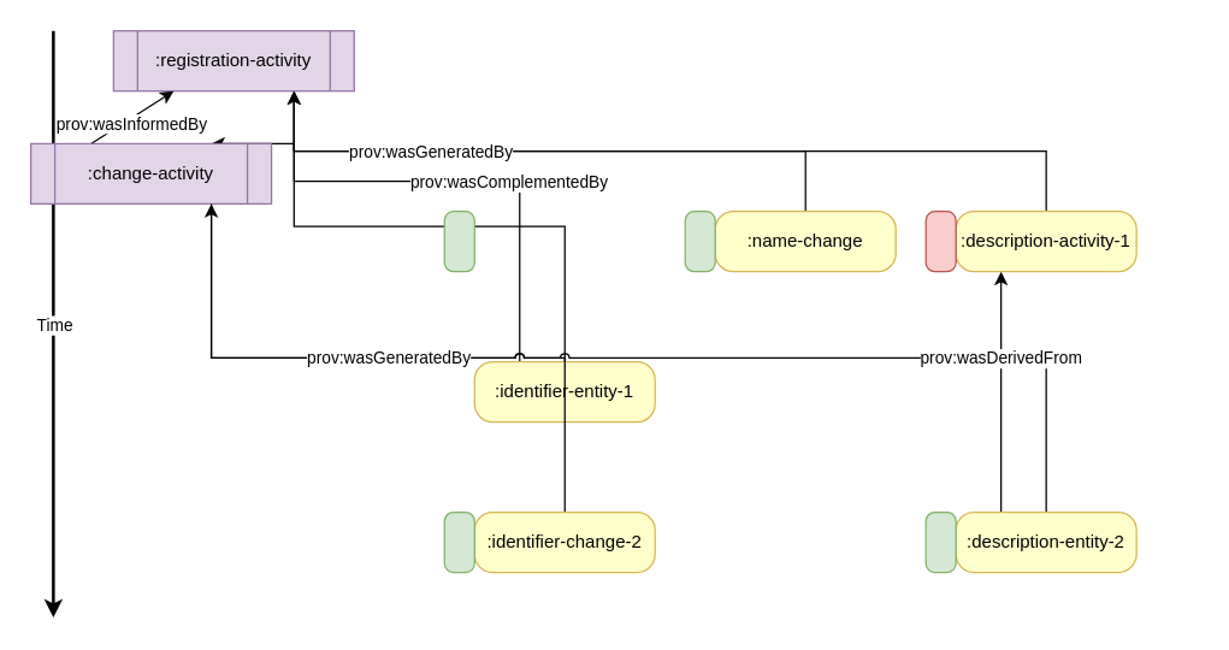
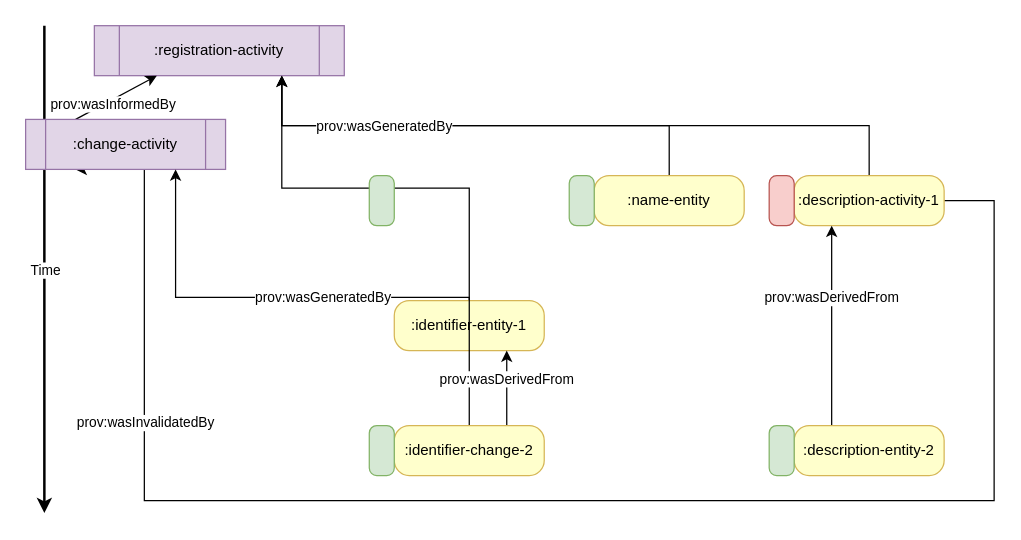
- <mxCell id="6" value=":registration-activity" style="shape=process;whiteSpace=wrap;html=1;backgroundOutline=1;fillColor=#e1d5e7;strokeColor=#9673a6;" vertex="1" parent="1"><mxGeometry x="75" y="20" width="160" height="40" as="geometry" /></mxCell>
+ <mxCell id="6" value=":registration-activity" style="shape=process;whiteSpace=wrap;html=1;backgroundOutline=1;fillColor=#e1d5e7;strokeColor=#9673a6;" vertex="1" parent="1"><mxGeometry x="75" y="20" width="200" height="40" as="geometry" /></mxCell>
- <mxCell id="3" style="edgeStyle=orthogonalEdgeStyle;rounded=0;html=1;exitX=0.25;exitY=0;exitDx=0;exitDy=0;entryX=0.75;entryY=0;entryDx=0;entryDy=0;" edge="1" parent="1" source="5" target="20"><mxGeometry relative="1" as="geometry"><Array as="points"><mxPoint x="345" y="120" /><mxPoint x="195" y="120" /></Array></mxGeometry></mxCell>
- <mxCell id="4" value="prov:wasComplementedBy" style="edgeLabel;html=1;align=center;verticalAlign=middle;resizable=0;points=[];" vertex="1" connectable="0" parent="3"><mxGeometry x="-0.162" relative="1" as="geometry"><mxPoint x="19" as="offset" /></mxGeometry></mxCell>
- <mxCell id="27" value=":name-change" style="rounded=1;whiteSpace=wrap;html=1;fillColor=#FFFFCC;strokeColor=#d6b656;arcSize=30;" vertex="1" parent="1"><mxGeometry x="475" y="140" width="120" height="40" as="geometry" /></mxCell>
+ <mxCell id="27" value=":name-entity" style="rounded=1;whiteSpace=wrap;html=1;fillColor=#FFFFCC;strokeColor=#d6b656;arcSize=30;" vertex="1" parent="1"><mxGeometry x="475" y="140" width="120" height="40" as="geometry" /></mxCell>
- <mxCell id="21" value="prov:wasGeneratedBy" style="edgeStyle=orthogonalEdgeStyle;html=1;exitX=0.5;exitY=0;exitDx=0;exitDy=0;entryX=0.75;entryY=1;entryDx=0;entryDy=0;rounded=0;jumpStyle=arc;endArrow=none;" edge="1" parent="1" source="24" target="20"><mxGeometry relative="1" as="geometry" /></mxCell>
+ <mxCell id="21" value="prov:wasGeneratedBy" style="edgeStyle=orthogonalEdgeStyle;html=1;exitX=0.5;exitY=0;exitDx=0;exitDy=0;entryX=0.75;entryY=1;entryDx=0;entryDy=0;rounded=0;jumpStyle=arc;" edge="1" parent="1" source="24" target="20"><mxGeometry relative="1" as="geometry" /></mxCell>
- <mxCell id="11" value="" style="edgeStyle=orthogonalEdgeStyle;html=1;exitX=0.5;exitY=0;exitDx=0;exitDy=0;entryX=0.75;entryY=1;entryDx=0;entryDy=0;rounded=0;jumpStyle=arc;" edge="1" parent="1" source="15" target="20"><mxGeometry relative="1" as="geometry" /></mxCell>
+ <mxCell id="22" style="edgeStyle=orthogonalEdgeStyle;rounded=0;html=1;exitX=0.75;exitY=0;exitDx=0;exitDy=0;entryX=0.75;entryY=1;entryDx=0;entryDy=0;jumpStyle=arc;" edge="1" parent="1" source="24" target="5"><mxGeometry relative="1" as="geometry" /></mxCell>
+ <mxCell id="23" value="prov:wasDerivedFrom" style="edgeLabel;html=1;align=center;verticalAlign=middle;resizable=0;points=[];" vertex="1" connectable="0" parent="22"><mxGeometry x="0.275" y="1" relative="1" as="geometry"><mxPoint as="offset" /></mxGeometry></mxCell>
+ <mxCell id="8" style="edgeStyle=orthogonalEdgeStyle;rounded=0;html=1;exitX=1;exitY=0.5;exitDx=0;exitDy=0;entryX=0.25;entryY=1;entryDx=0;entryDy=0;" edge="1" parent="1" source="10" target="20"><mxGeometry relative="1" as="geometry"><Array as="points"><mxPoint x="795" y="160" /><mxPoint x="795" y="400" /><mxPoint x="115" y="400" /></Array></mxGeometry></mxCell>
+ <mxCell id="9" value="prov:wasInvalidatedBy" style="edgeLabel;html=1;align=center;verticalAlign=middle;resizable=0;points=[];" vertex="1" connectable="0" parent="8"><mxGeometry x="0.598" relative="1" as="geometry"><mxPoint as="offset" /></mxGeometry></mxCell>
